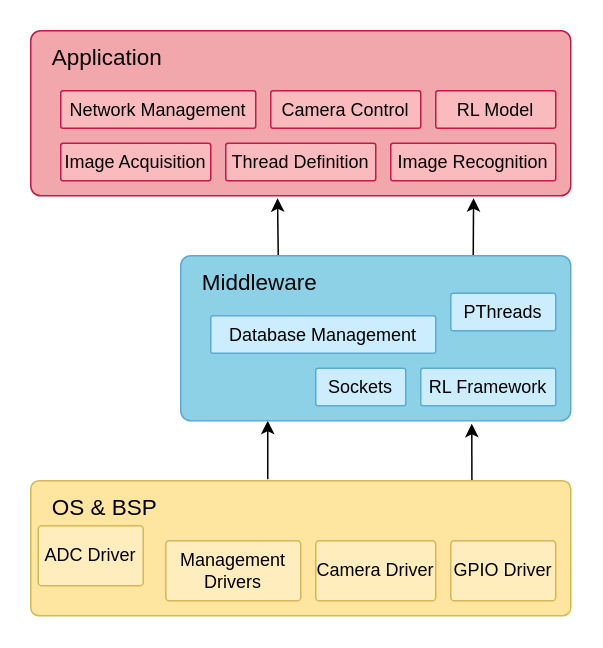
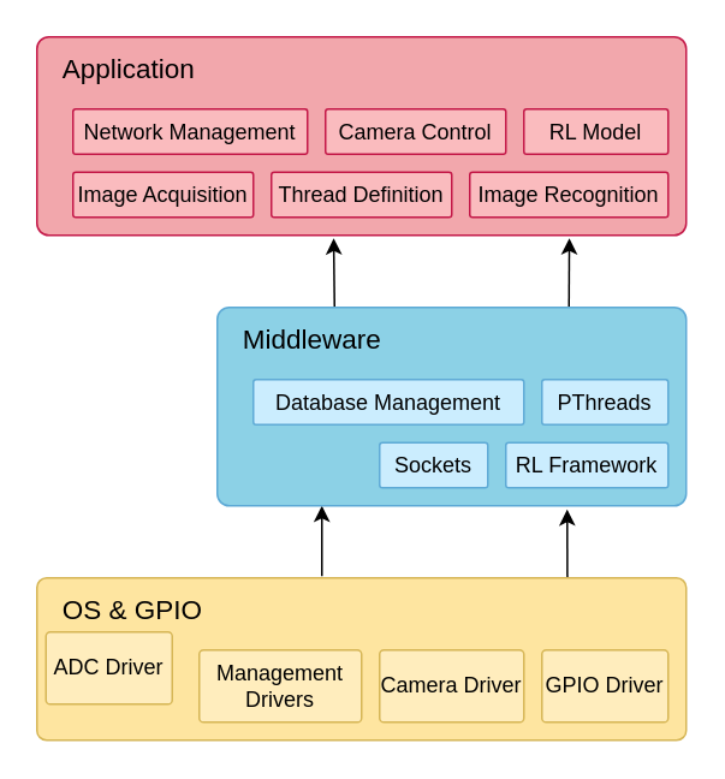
- <mxCell id="12" value="PThreads" style="rounded=1;whiteSpace=wrap;html=1;align=center;verticalAlign=middle;arcSize=6;strokeColor=#5EAAD6;fillColor=#CBEDFE;" parent="1" vertex="1"><mxGeometry x="300" y="195" width="70" height="25" as="geometry" /></mxCell>
+ <mxCell id="12" value="PThreads" style="rounded=1;whiteSpace=wrap;html=1;align=center;verticalAlign=middle;arcSize=6;strokeColor=#5EAAD6;fillColor=#CBEDFE;" parent="1" vertex="1"><mxGeometry x="300" y="210" width="70" height="25" as="geometry" /></mxCell>
- <mxCell id="8" value="&amp;nbsp; &amp;nbsp;OS &amp;amp; BSP" style="rounded=1;whiteSpace=wrap;html=1;align=left;verticalAlign=top;arcSize=6;fontSize=15;strokeColor=#d6b656;spacingTop=2;fillColor=#FEE5A0;" parent="1" vertex="1"><mxGeometry x="20" y="320" width="360" height="90" as="geometry" /></mxCell>
+ <mxCell id="8" value="&amp;nbsp; &amp;nbsp;OS &amp;amp; GPIO" style="rounded=1;whiteSpace=wrap;html=1;align=left;verticalAlign=top;arcSize=6;fontSize=15;strokeColor=#d6b656;spacingTop=2;fillColor=#FEE5A0;" parent="1" vertex="1"><mxGeometry x="20" y="320" width="360" height="90" as="geometry" /></mxCell>
